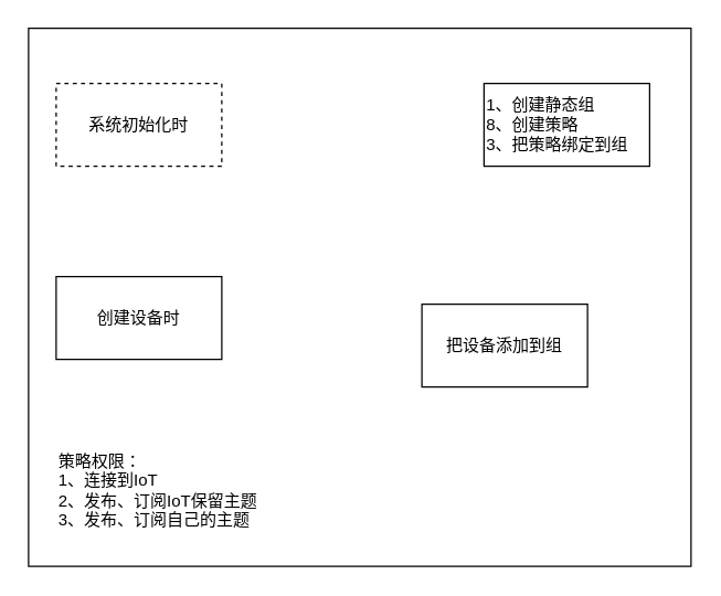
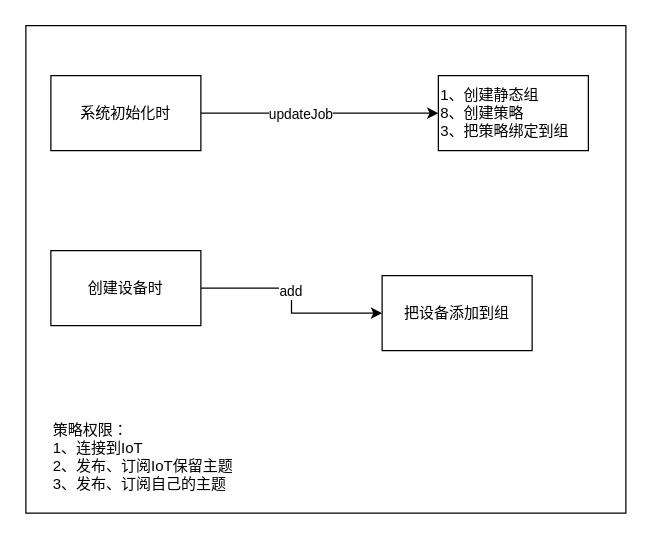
- <mxCell id="5" value="系统初始化时" style="rounded=0;whiteSpace=wrap;html=1;dashed=1;" parent="1" vertex="1"><mxGeometry x="40" y="60" width="120" height="60" as="geometry" /></mxCell>
+ <mxCell id="5" value="系统初始化时" style="rounded=0;whiteSpace=wrap;html=1;" parent="1" vertex="1"><mxGeometry x="40" y="60" width="120" height="60" as="geometry" /></mxCell>
+ <mxCell id="3" value="" style="edgeStyle=orthogonalEdgeStyle;rounded=0;orthogonalLoop=1;jettySize=auto;html=1;" parent="1" source="5" target="6" edge="1"><mxGeometry relative="1" as="geometry" /></mxCell>
+ <mxCell id="4" value="updateJob" style="edgeLabel;html=1;align=center;verticalAlign=middle;resizable=0;points=[];" parent="3" vertex="1" connectable="0"><mxGeometry x="-0.168" relative="1" as="geometry"><mxPoint as="offset" /></mxGeometry></mxCell>
+ <mxCell id="7" value="" style="edgeStyle=orthogonalEdgeStyle;rounded=0;orthogonalLoop=1;jettySize=auto;html=1;" parent="1" source="9" target="10" edge="1"><mxGeometry relative="1" as="geometry" /></mxCell>
+ <mxCell id="8" value="add" style="edgeLabel;html=1;align=center;verticalAlign=middle;resizable=0;points=[];" parent="7" vertex="1" connectable="0"><mxGeometry x="-0.14" y="-2" relative="1" as="geometry"><mxPoint as="offset" /></mxGeometry></mxCell>
- <mxCell id="11" value="策略权限：&lt;br&gt;1、连接到IoT&lt;br&gt;2、发布、订阅IoT保留主题&lt;br&gt;3、发布、订阅自己的主题" style="text;html=1;strokeColor=none;fillColor=none;align=left;verticalAlign=middle;whiteSpace=wrap;rounded=0;" parent="1" vertex="1"><mxGeometry x="40" y="320" width="430" height="70" as="geometry" /></mxCell>
+ <mxCell id="11" value="策略权限：&lt;br&gt;1、连接到IoT&lt;br&gt;2、发布、订阅IoT保留主题&lt;br&gt;3、发布、订阅自己的主题" style="text;html=1;strokeColor=none;fillColor=none;align=left;verticalAlign=middle;whiteSpace=wrap;rounded=0;" parent="1" vertex="1"><mxGeometry x="40" y="330" width="430" height="70" as="geometry" /></mxCell>
